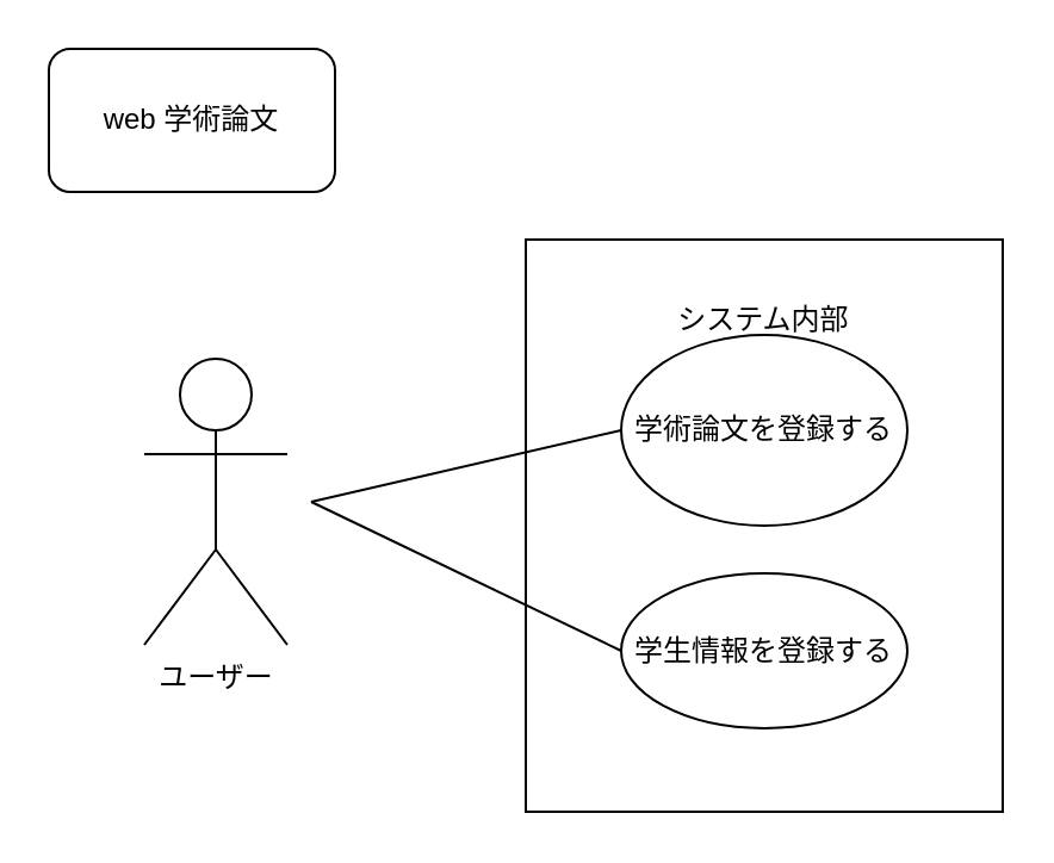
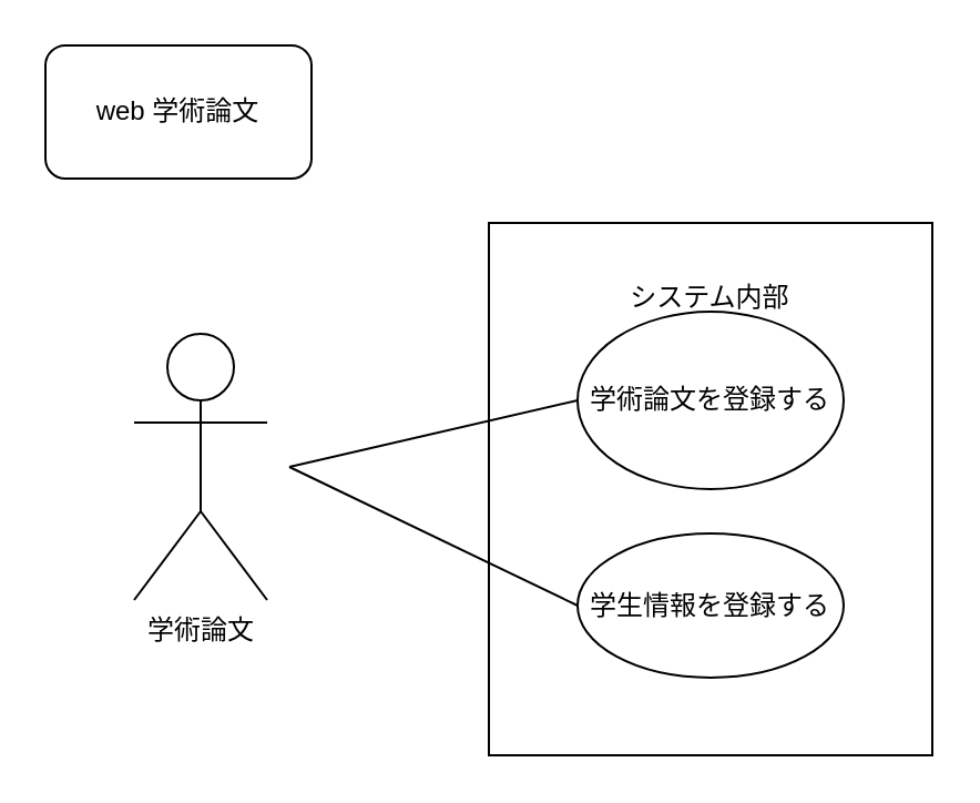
- <mxCell id="3" value="ユーザー" style="shape=umlActor;verticalLabelPosition=bottom;verticalAlign=top;html=1;outlineConnect=0;" parent="1" vertex="1"><mxGeometry x="60" y="150" width="60" height="120" as="geometry" /></mxCell>
+ <mxCell id="3" value="学術論文" style="shape=umlActor;verticalLabelPosition=bottom;verticalAlign=top;html=1;outlineConnect=0;" parent="1" vertex="1"><mxGeometry x="60" y="150" width="60" height="120" as="geometry" /></mxCell>
